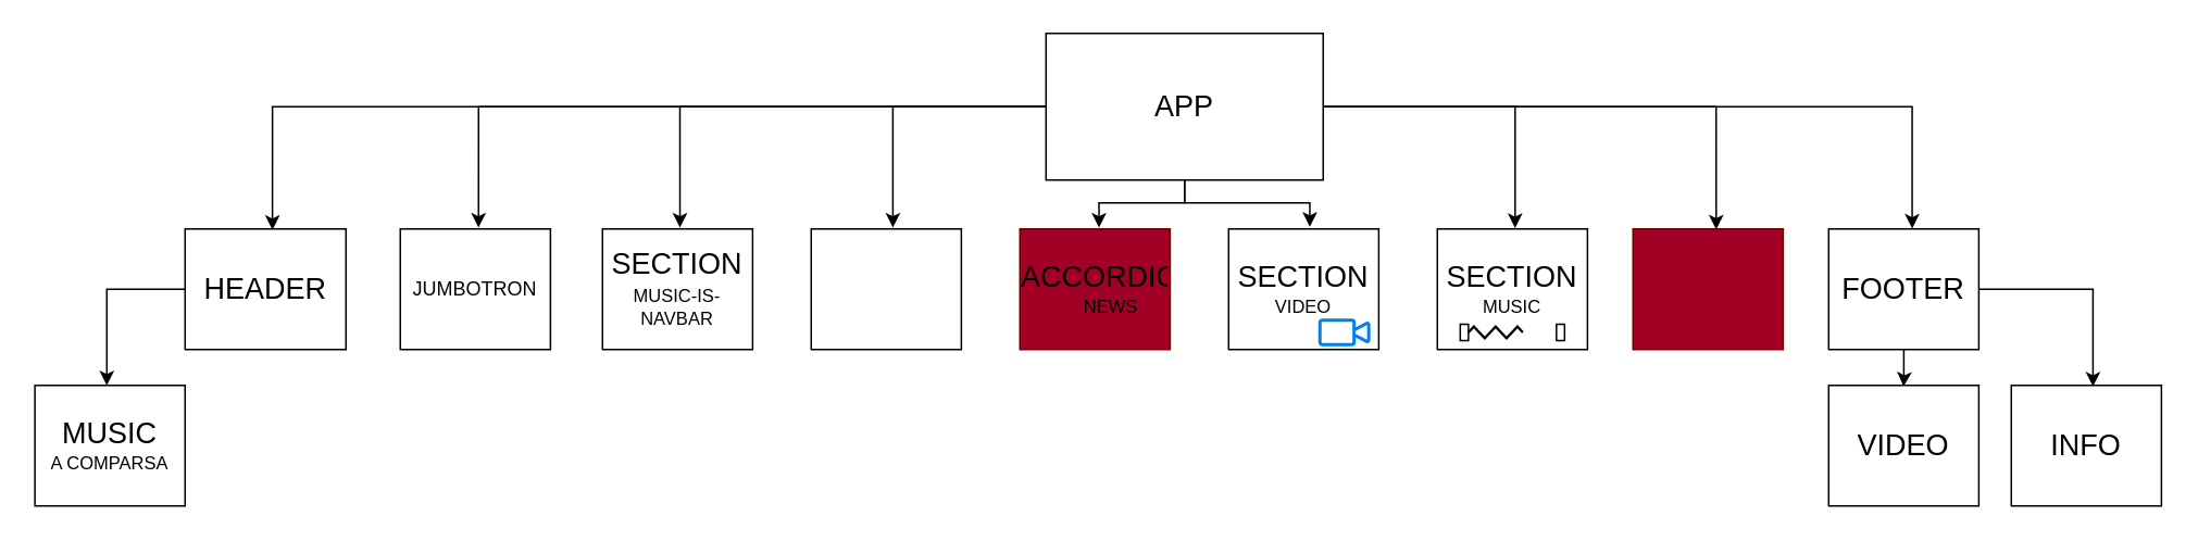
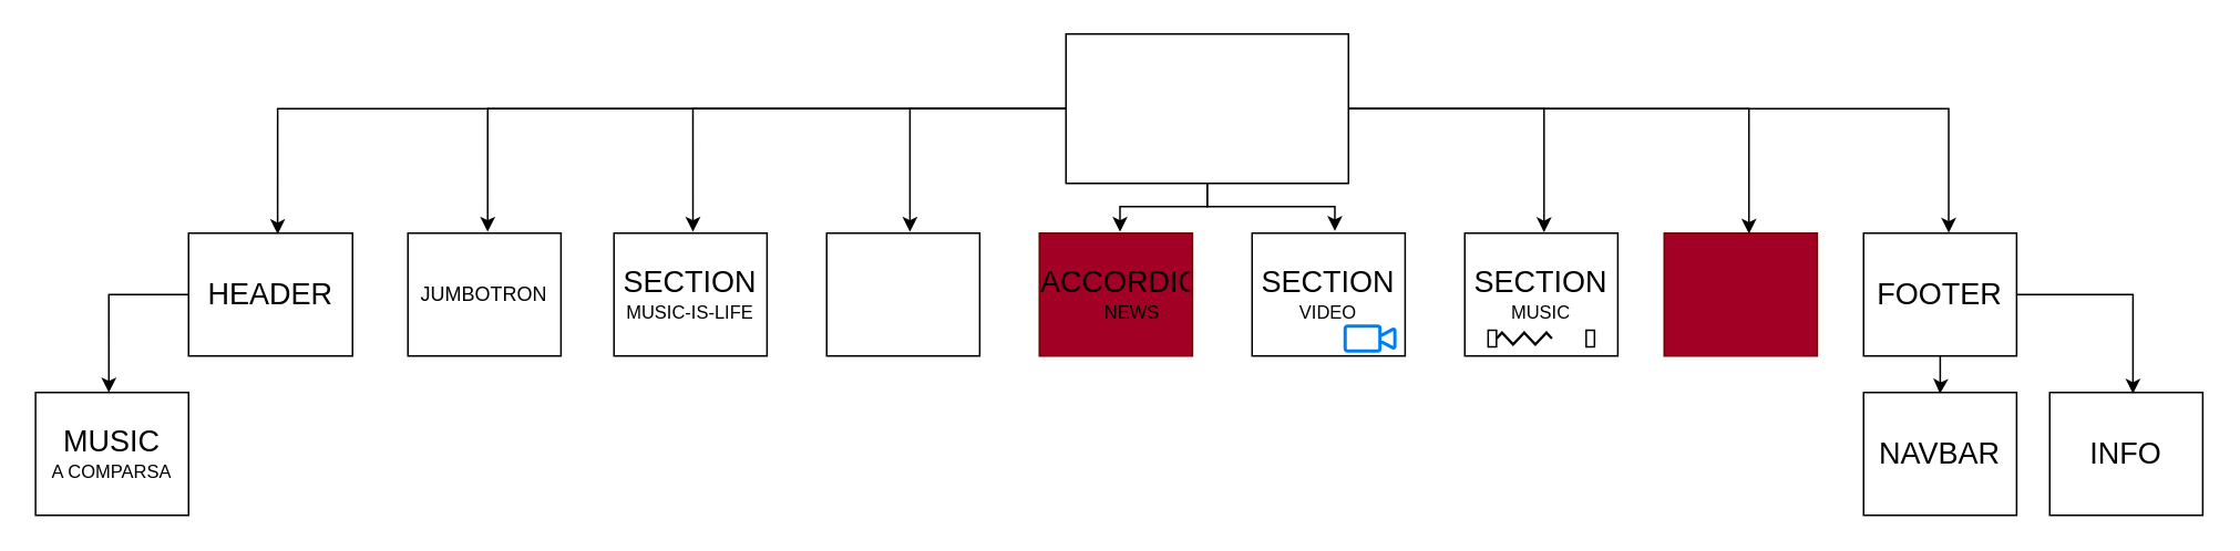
- <mxCell id="37" value="&lt;font style=&quot;font-size: 18px&quot;&gt;APP&lt;/font&gt;" style="shape=partialRectangle;html=1;whiteSpace=wrap;connectable=0;overflow=hidden;fillColor=none;top=0;left=0;bottom=0;right=0;rounded=1;" parent="36" vertex="1"><mxGeometry width="170" height="90" as="geometry" /></mxCell>
- <mxCell id="4" value="&lt;font&gt;&lt;span style=&quot;font-size: 18px&quot;&gt;SECTION&lt;/span&gt;&lt;br&gt;&lt;font style=&quot;font-size: 11px&quot;&gt;MUSIC-IS-NAVBAR&lt;/font&gt;&lt;br&gt;&lt;/font&gt;" style="shape=partialRectangle;html=1;whiteSpace=wrap;connectable=0;overflow=hidden;fillColor=none;top=0;left=0;bottom=0;right=0;rounded=1;" parent="3" vertex="1"><mxGeometry width="92" height="74" as="geometry" /></mxCell>
+ <mxCell id="4" value="&lt;font&gt;&lt;span style=&quot;font-size: 18px&quot;&gt;SECTION&lt;/span&gt;&lt;br&gt;&lt;font style=&quot;font-size: 11px&quot;&gt;MUSIC-IS-LIFE&lt;/font&gt;&lt;br&gt;&lt;/font&gt;" style="shape=partialRectangle;html=1;whiteSpace=wrap;connectable=0;overflow=hidden;fillColor=none;top=0;left=0;bottom=0;right=0;rounded=1;" parent="3" vertex="1"><mxGeometry width="92" height="74" as="geometry" /></mxCell>
- <mxCell id="32" value="&lt;font&gt;&lt;span style=&quot;font-size: 18px&quot;&gt;VIDEO&lt;/span&gt;&lt;br&gt;&lt;/font&gt;" style="shape=partialRectangle;html=1;whiteSpace=wrap;connectable=0;overflow=hidden;fillColor=none;top=0;left=0;bottom=0;right=0;rounded=1;" parent="31" vertex="1"><mxGeometry width="92" height="74" as="geometry" /></mxCell>
+ <mxCell id="32" value="&lt;font&gt;&lt;span style=&quot;font-size: 18px&quot;&gt;NAVBAR&lt;/span&gt;&lt;br&gt;&lt;/font&gt;" style="shape=partialRectangle;html=1;whiteSpace=wrap;connectable=0;overflow=hidden;fillColor=none;top=0;left=0;bottom=0;right=0;rounded=1;" parent="31" vertex="1"><mxGeometry width="92" height="74" as="geometry" /></mxCell>
